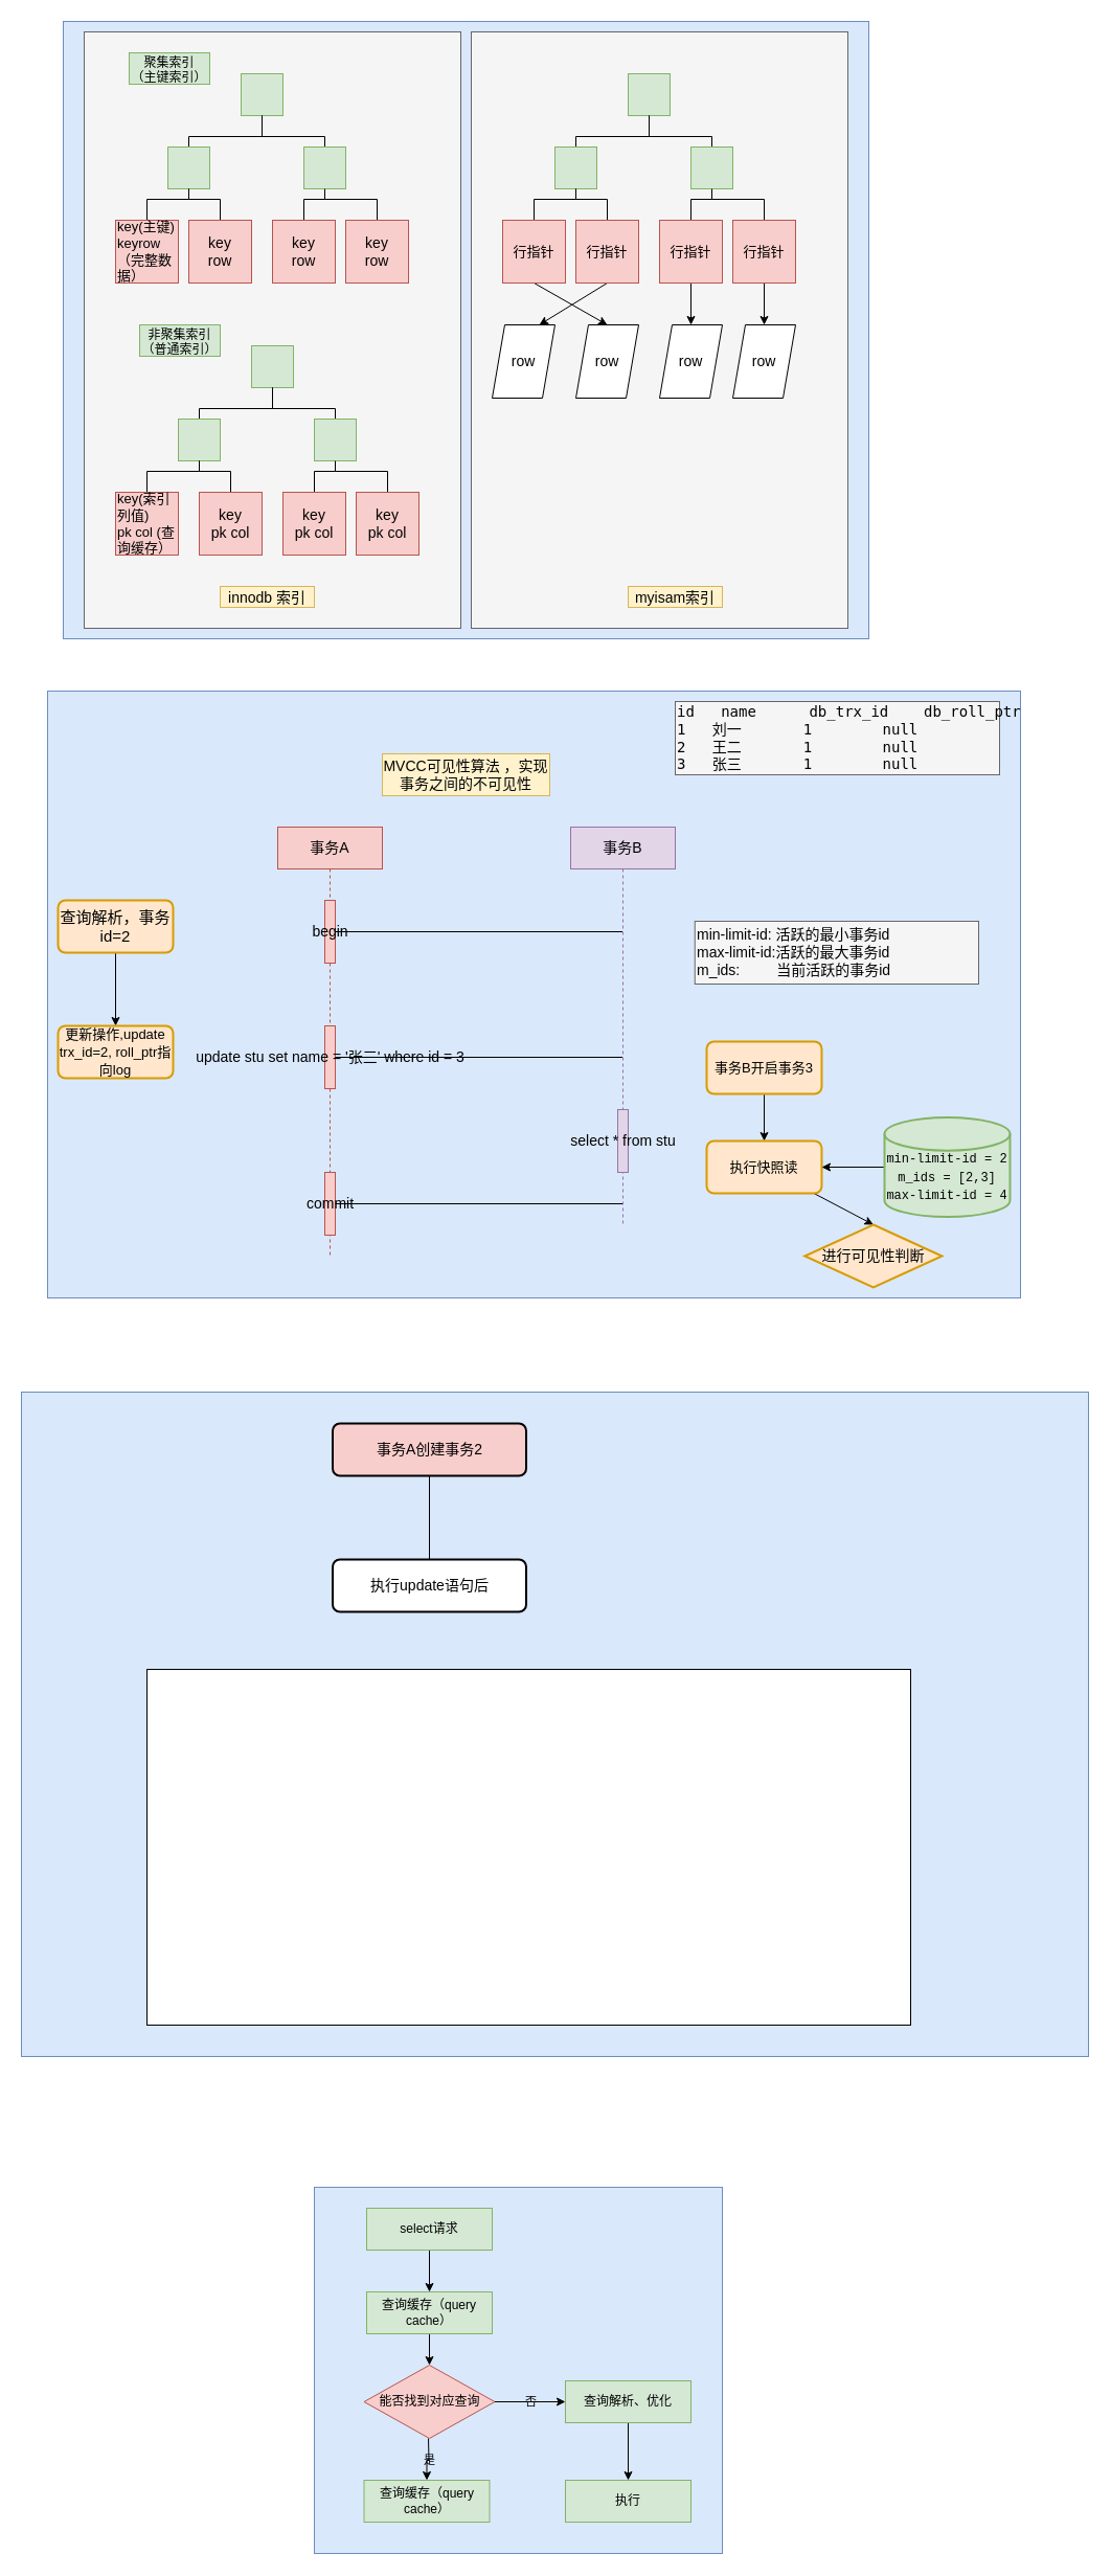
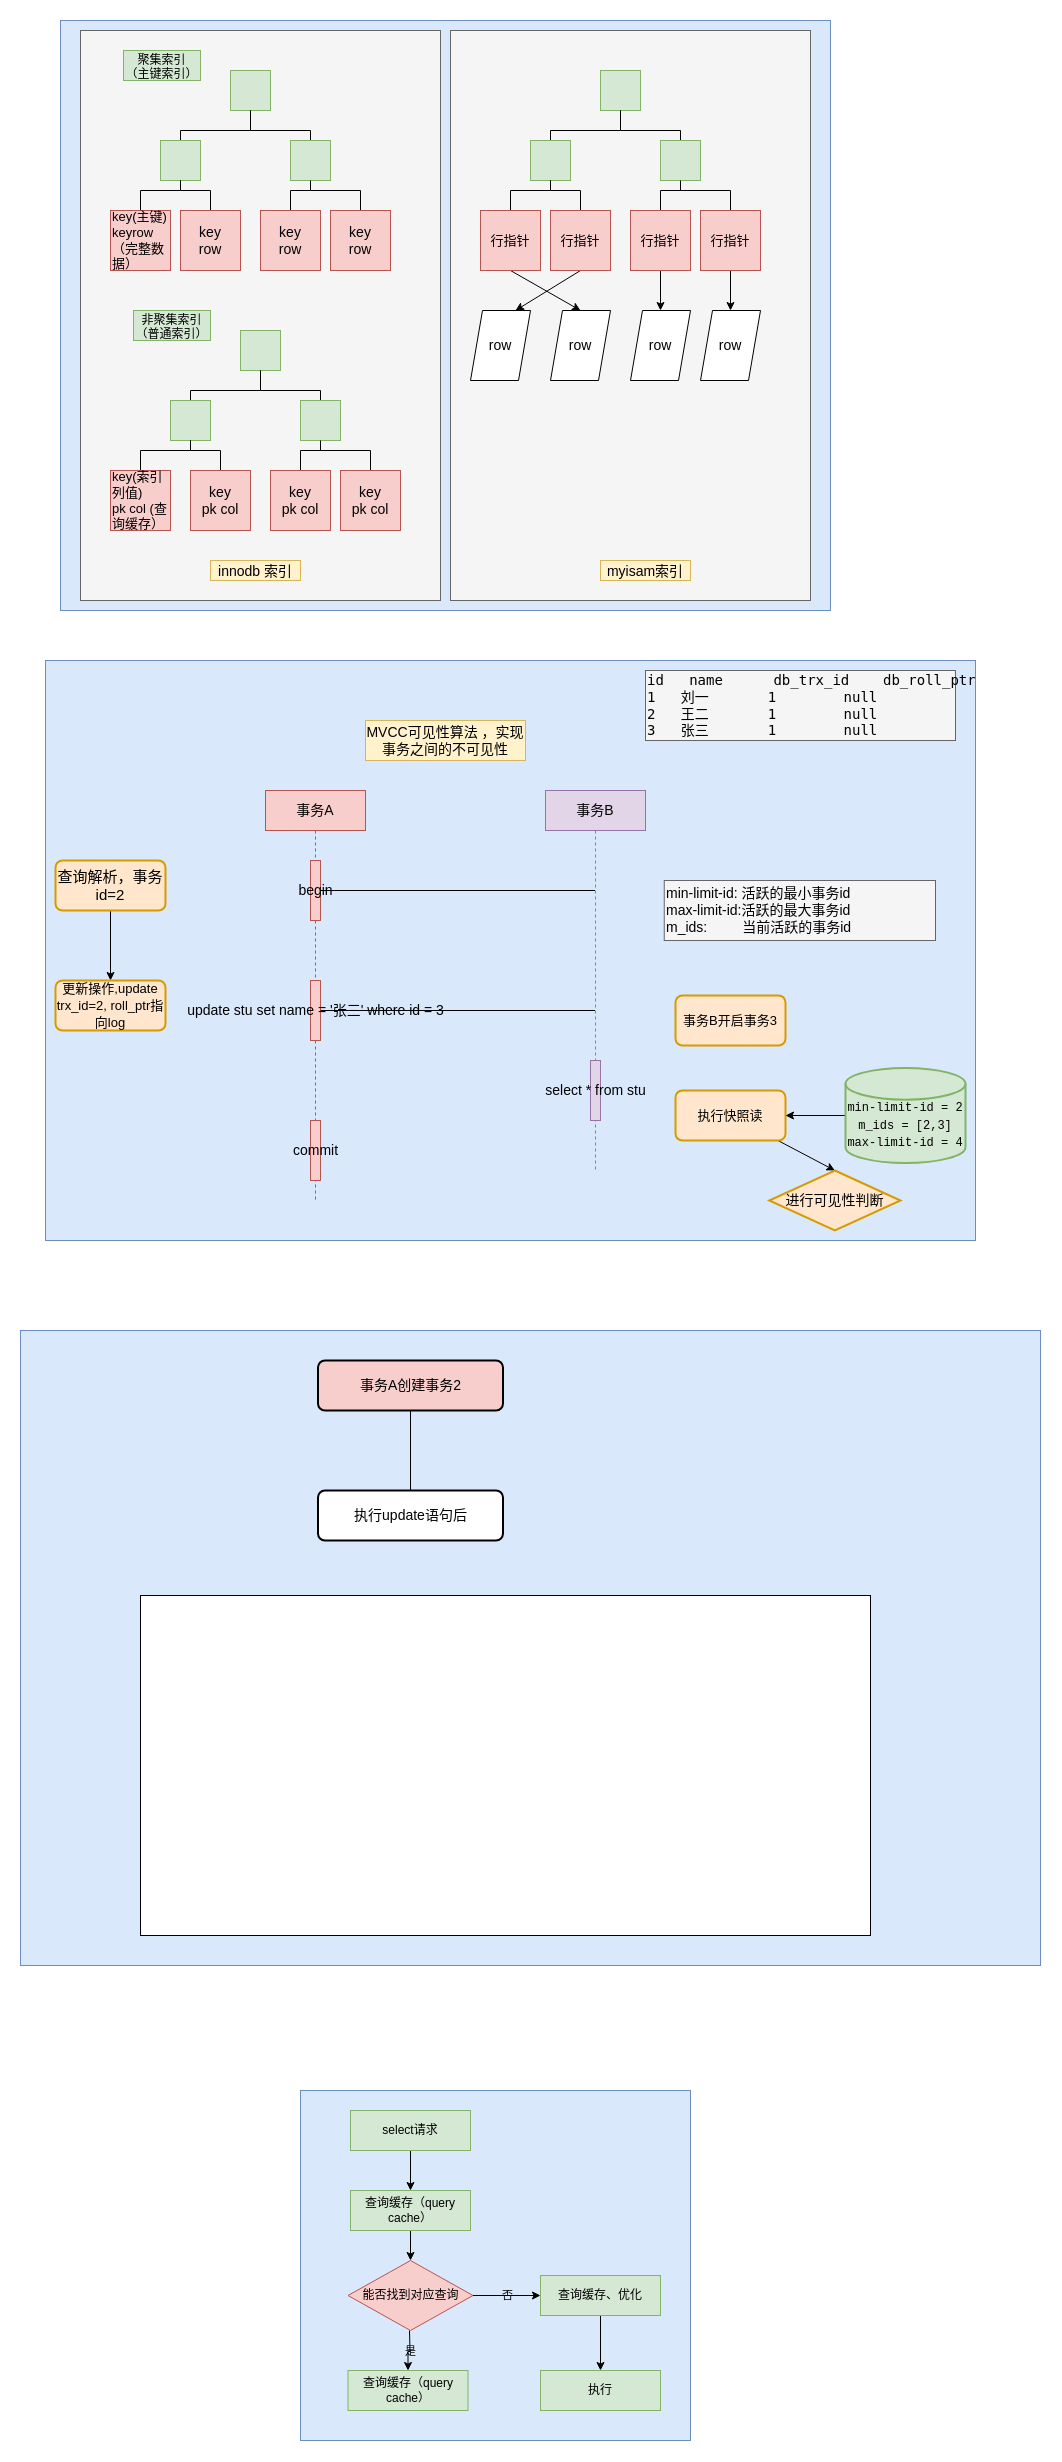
- <mxCell id="76" value="" style="edgeStyle=none;rounded=0;orthogonalLoop=1;jettySize=auto;html=1;startArrow=none;startFill=0;endArrow=classic;endFill=1;fontSize=14;" parent="1" source="77" target="79" edge="1"><mxGeometry relative="1" as="geometry" /></mxCell>
- <mxCell id="67" style="edgeStyle=none;rounded=0;orthogonalLoop=1;jettySize=auto;html=1;startArrow=none;startFill=0;endArrow=none;endFill=0;fontSize=14;" parent="1" source="62" target="63" edge="1"><mxGeometry relative="1" as="geometry" /></mxCell>
- <mxCell id="94" value="查询解析、优化" style="rounded=0;whiteSpace=wrap;html=1;fillColor=#d5e8d4;strokeColor=#82b366;" vertex="1" parent="1"><mxGeometry x="540" y="2275" width="120" height="40" as="geometry" /></mxCell>
+ <mxCell id="94" value="查询缓存、优化" style="rounded=0;whiteSpace=wrap;html=1;fillColor=#d5e8d4;strokeColor=#82b366;" vertex="1" parent="1"><mxGeometry x="540" y="2275" width="120" height="40" as="geometry" /></mxCell>
